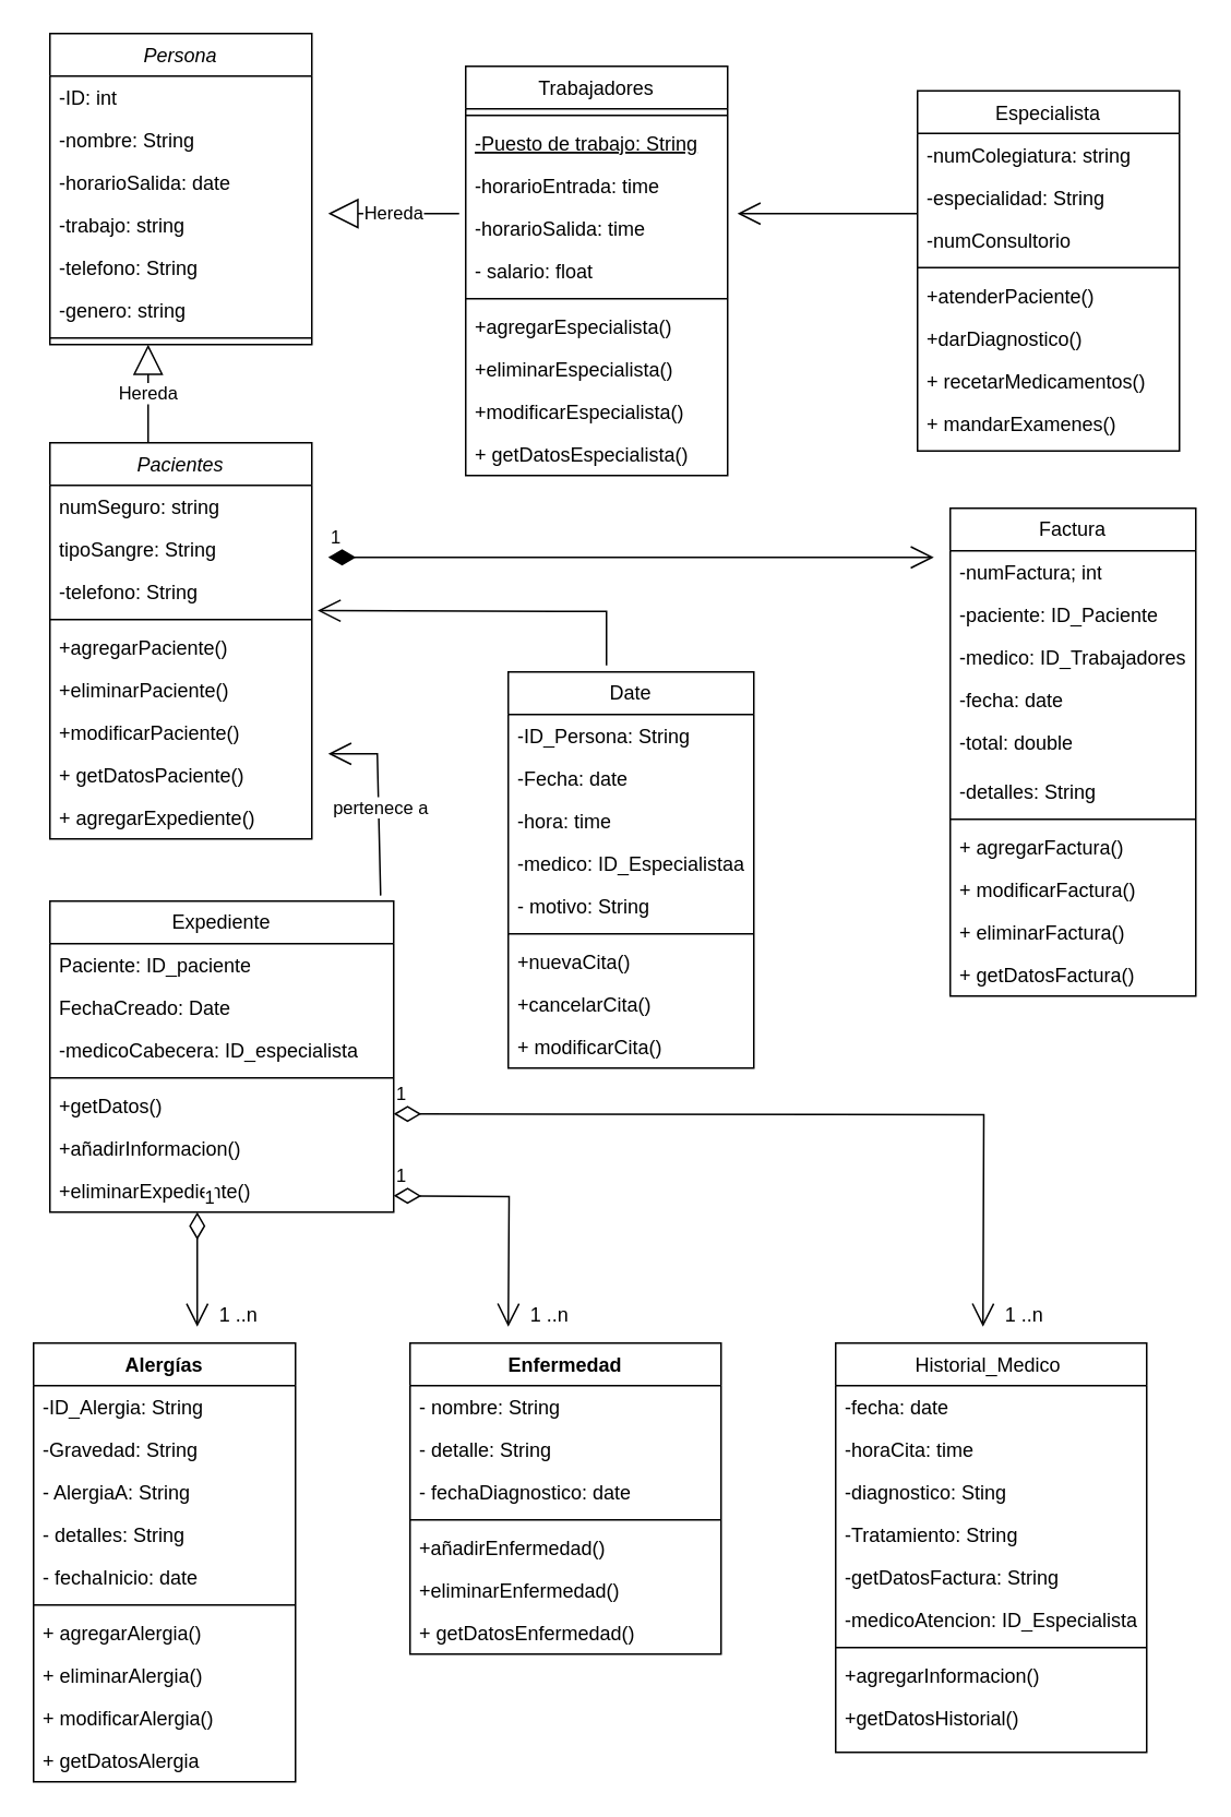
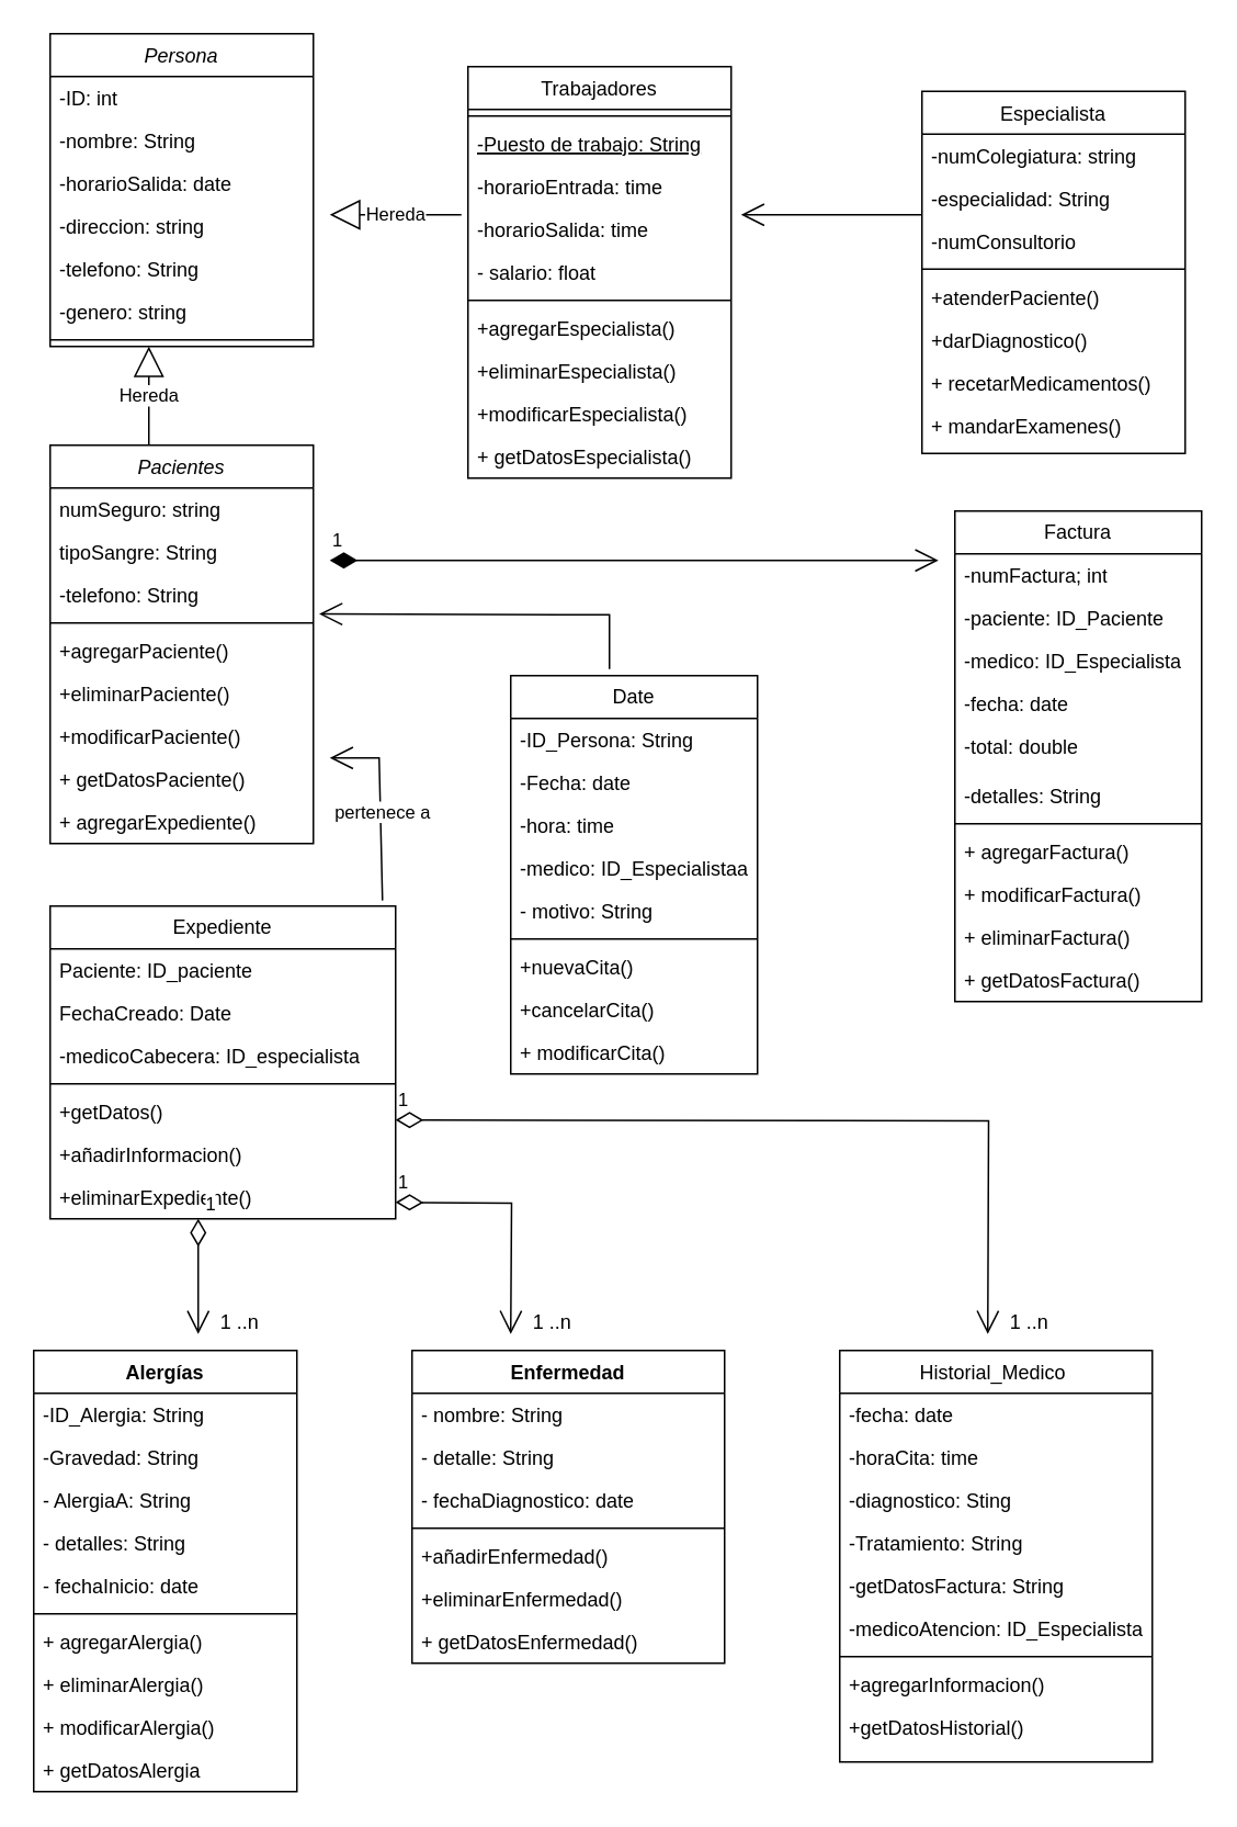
- <mxCell id="6" value="-trabajo: string" style="text;strokeColor=none;fillColor=none;align=left;verticalAlign=top;spacingLeft=4;spacingRight=4;overflow=hidden;rotatable=0;points=[[0,0.5],[1,0.5]];portConstraint=eastwest;whiteSpace=wrap;html=1;" vertex="1" parent="2"><mxGeometry y="104" width="160" height="26" as="geometry" /></mxCell>
+ <mxCell id="6" value="-direccion: string" style="text;strokeColor=none;fillColor=none;align=left;verticalAlign=top;spacingLeft=4;spacingRight=4;overflow=hidden;rotatable=0;points=[[0,0.5],[1,0.5]];portConstraint=eastwest;whiteSpace=wrap;html=1;" vertex="1" parent="2"><mxGeometry y="104" width="160" height="26" as="geometry" /></mxCell>
- <mxCell id="77" value="-medico: ID_Trabajadores" style="text;strokeColor=none;fillColor=none;align=left;verticalAlign=top;spacingLeft=4;spacingRight=4;overflow=hidden;rotatable=0;points=[[0,0.5],[1,0.5]];portConstraint=eastwest;whiteSpace=wrap;html=1;" vertex="1" parent="74"><mxGeometry y="78" width="150" height="26" as="geometry" /></mxCell>
+ <mxCell id="77" value="-medico: ID_Especialista" style="text;strokeColor=none;fillColor=none;align=left;verticalAlign=top;spacingLeft=4;spacingRight=4;overflow=hidden;rotatable=0;points=[[0,0.5],[1,0.5]];portConstraint=eastwest;whiteSpace=wrap;html=1;" vertex="1" parent="74"><mxGeometry y="78" width="150" height="26" as="geometry" /></mxCell>
